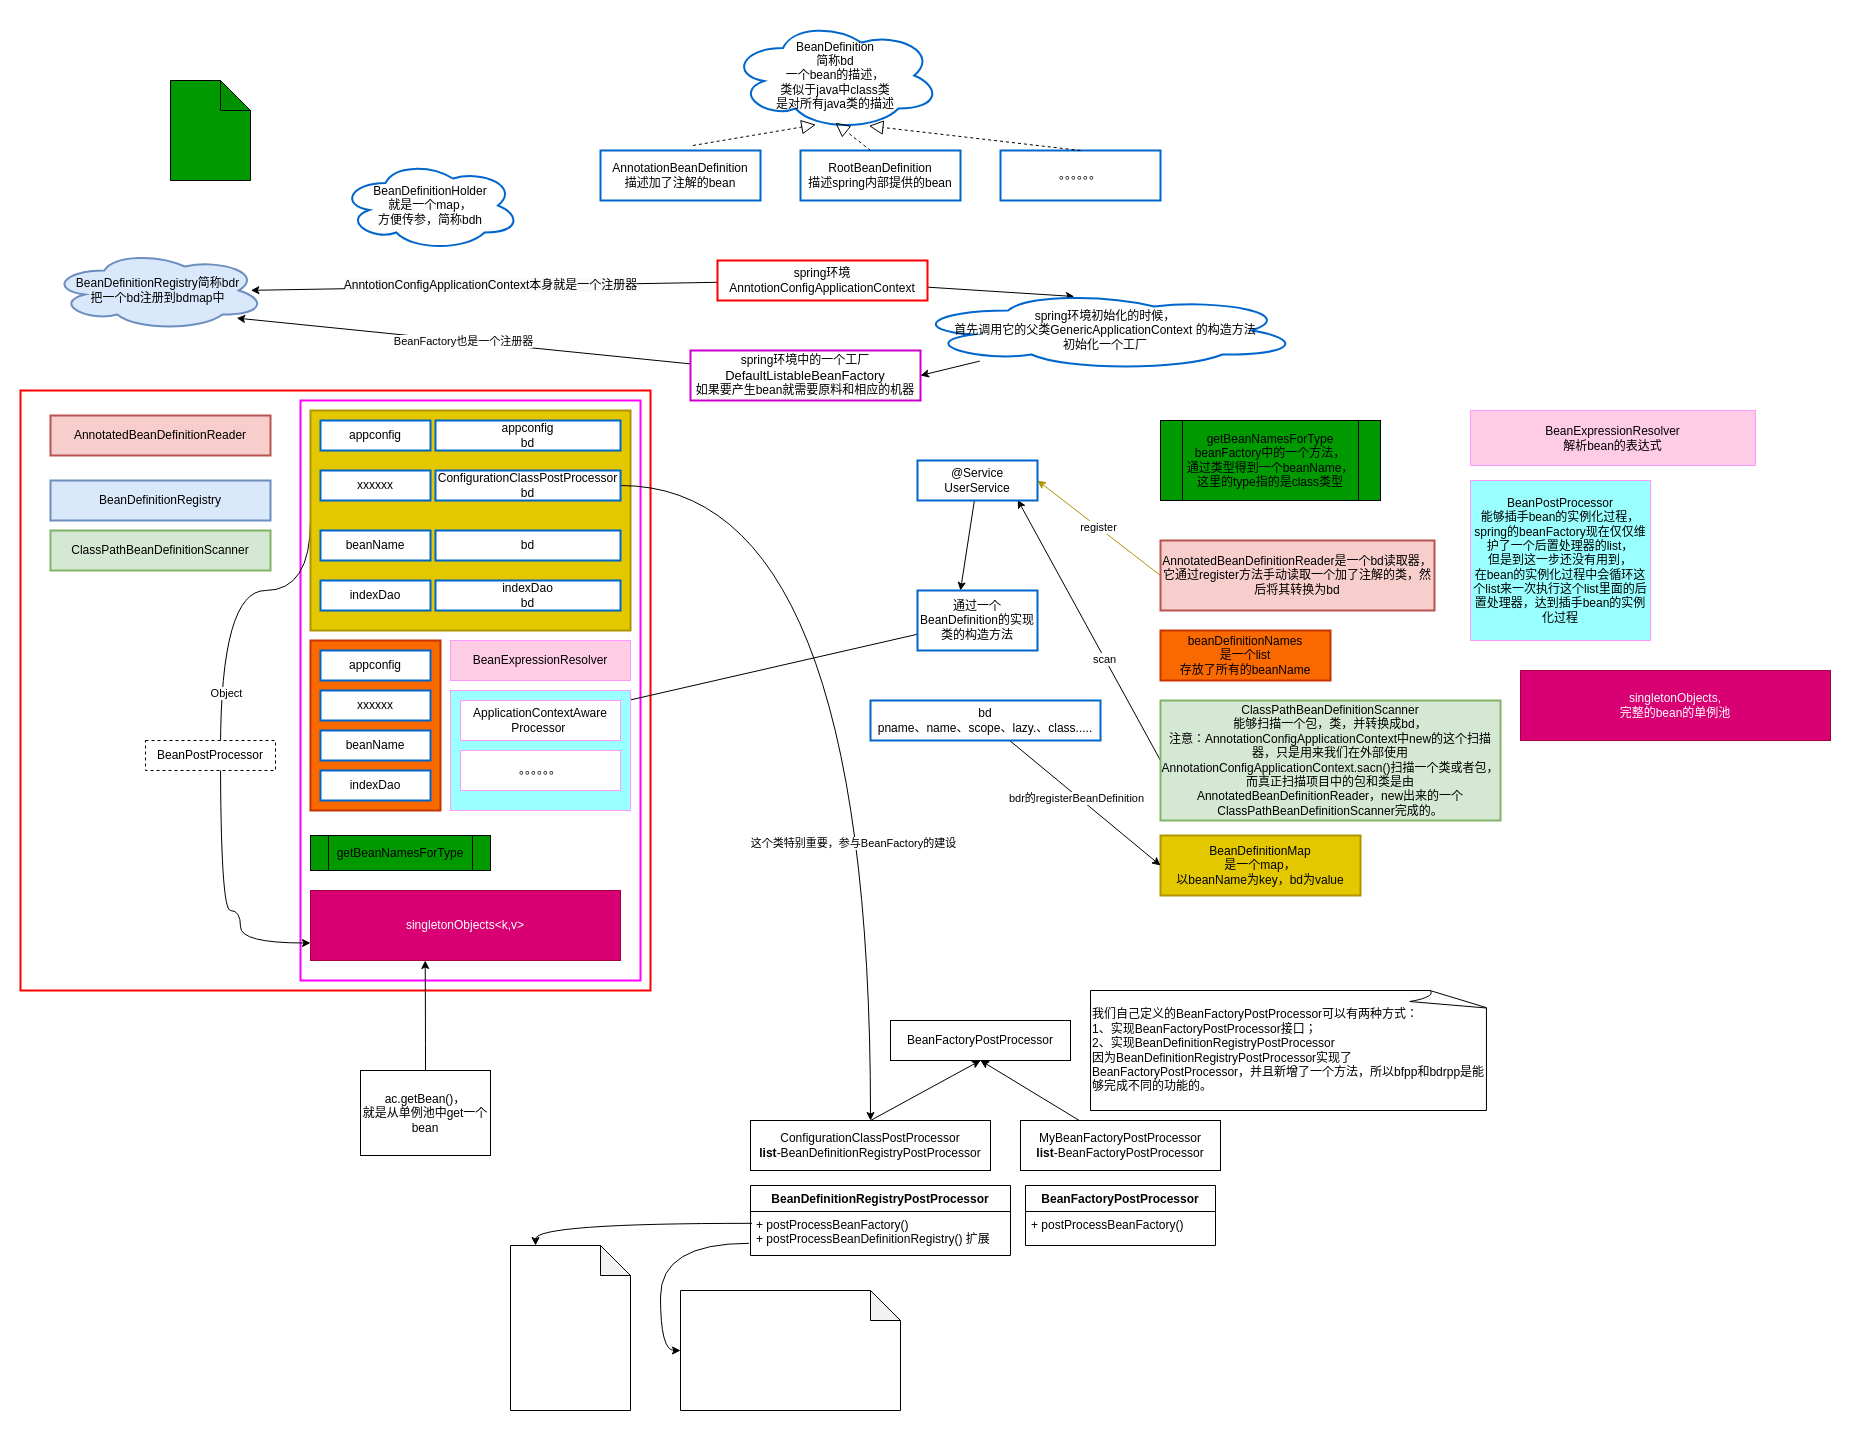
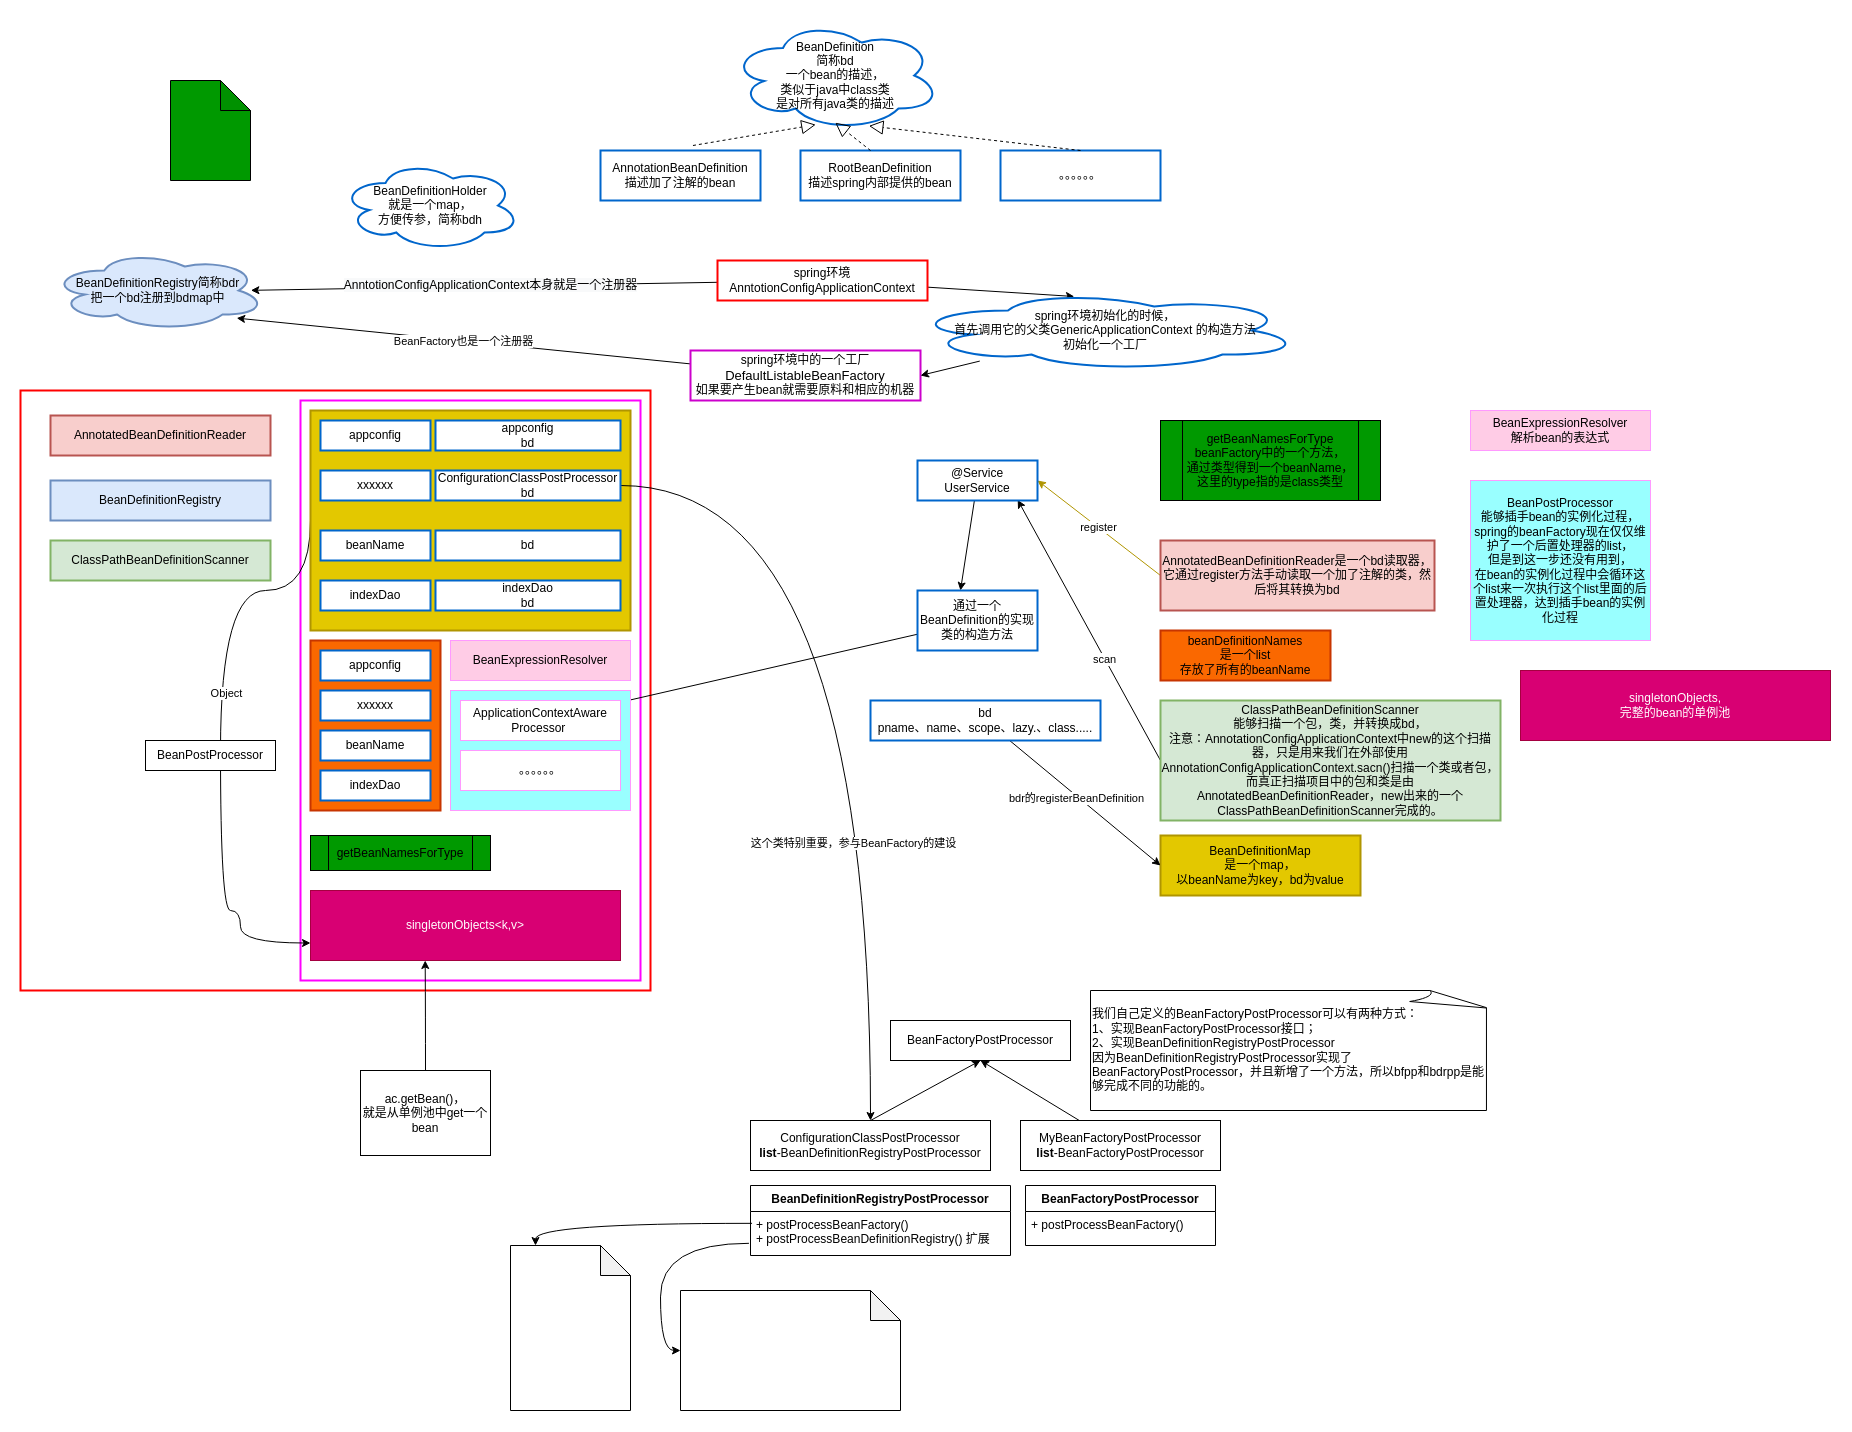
- <mxCell id="58" value="BeanExpressionResolver&lt;br&gt;解析bean的表达式" style="rounded=0;whiteSpace=wrap;html=1;strokeColor=#FF99FF;fillColor=#FFCCE6;" parent="1" vertex="1"><mxGeometry x="1470" y="410" width="285" height="55" as="geometry" /></mxCell>
+ <mxCell id="58" value="BeanExpressionResolver&lt;br&gt;解析bean的表达式" style="rounded=0;whiteSpace=wrap;html=1;strokeColor=#FF99FF;fillColor=#FFCCE6;" parent="1" vertex="1"><mxGeometry x="1470" y="410" width="180" height="40" as="geometry" /></mxCell>
- <mxCell id="21" value="ClassPathBeanDefinitionScanner" style="rounded=0;whiteSpace=wrap;html=1;strokeColor=#82b366;strokeWidth=2;fillColor=#d5e8d4;" parent="1" vertex="1"><mxGeometry x="50" y="530" width="220" height="40" as="geometry" /></mxCell>
+ <mxCell id="21" value="ClassPathBeanDefinitionScanner" style="rounded=0;whiteSpace=wrap;html=1;strokeColor=#82b366;strokeWidth=2;fillColor=#d5e8d4;" parent="1" vertex="1"><mxGeometry x="50" y="540" width="220" height="40" as="geometry" /></mxCell>
- <mxCell id="76" value="BeanPostProcessor" style="rounded=0;whiteSpace=wrap;html=1;dashed=1;" parent="1" vertex="1"><mxGeometry x="145" y="740" width="130" height="30" as="geometry" /></mxCell>
+ <mxCell id="76" value="BeanPostProcessor" style="rounded=0;whiteSpace=wrap;html=1;" parent="1" vertex="1"><mxGeometry x="145" y="740" width="130" height="30" as="geometry" /></mxCell>
